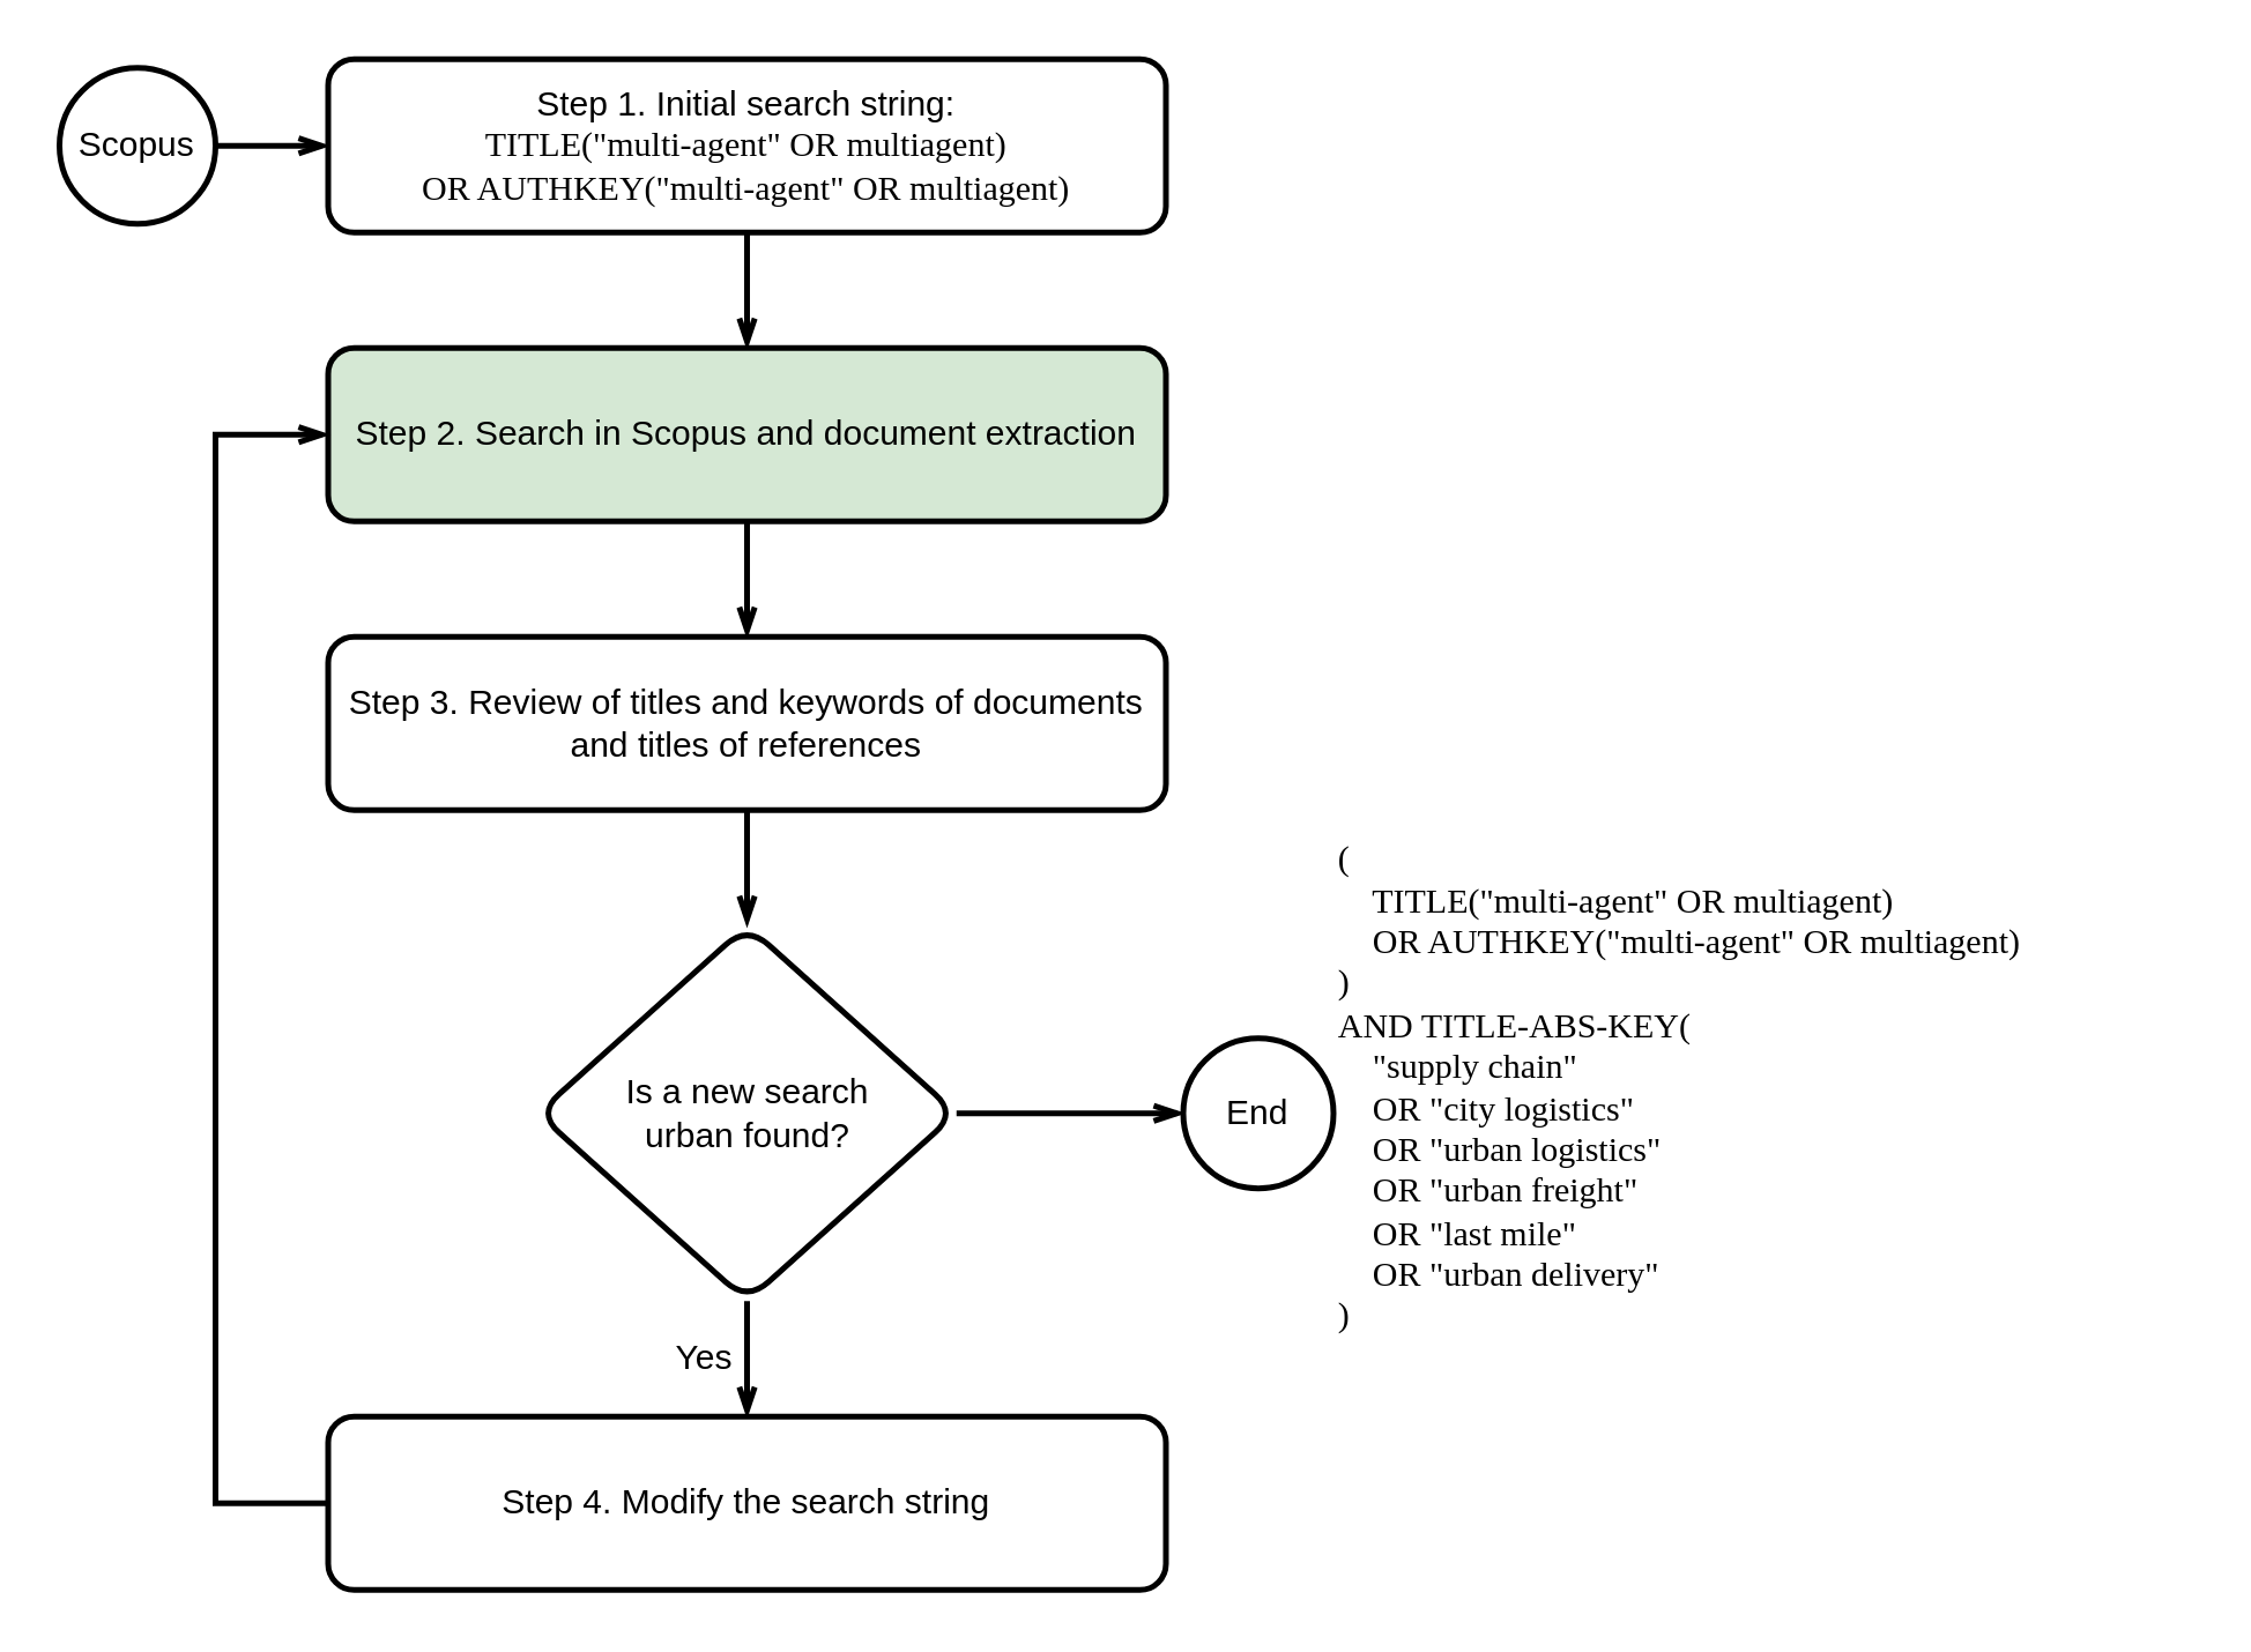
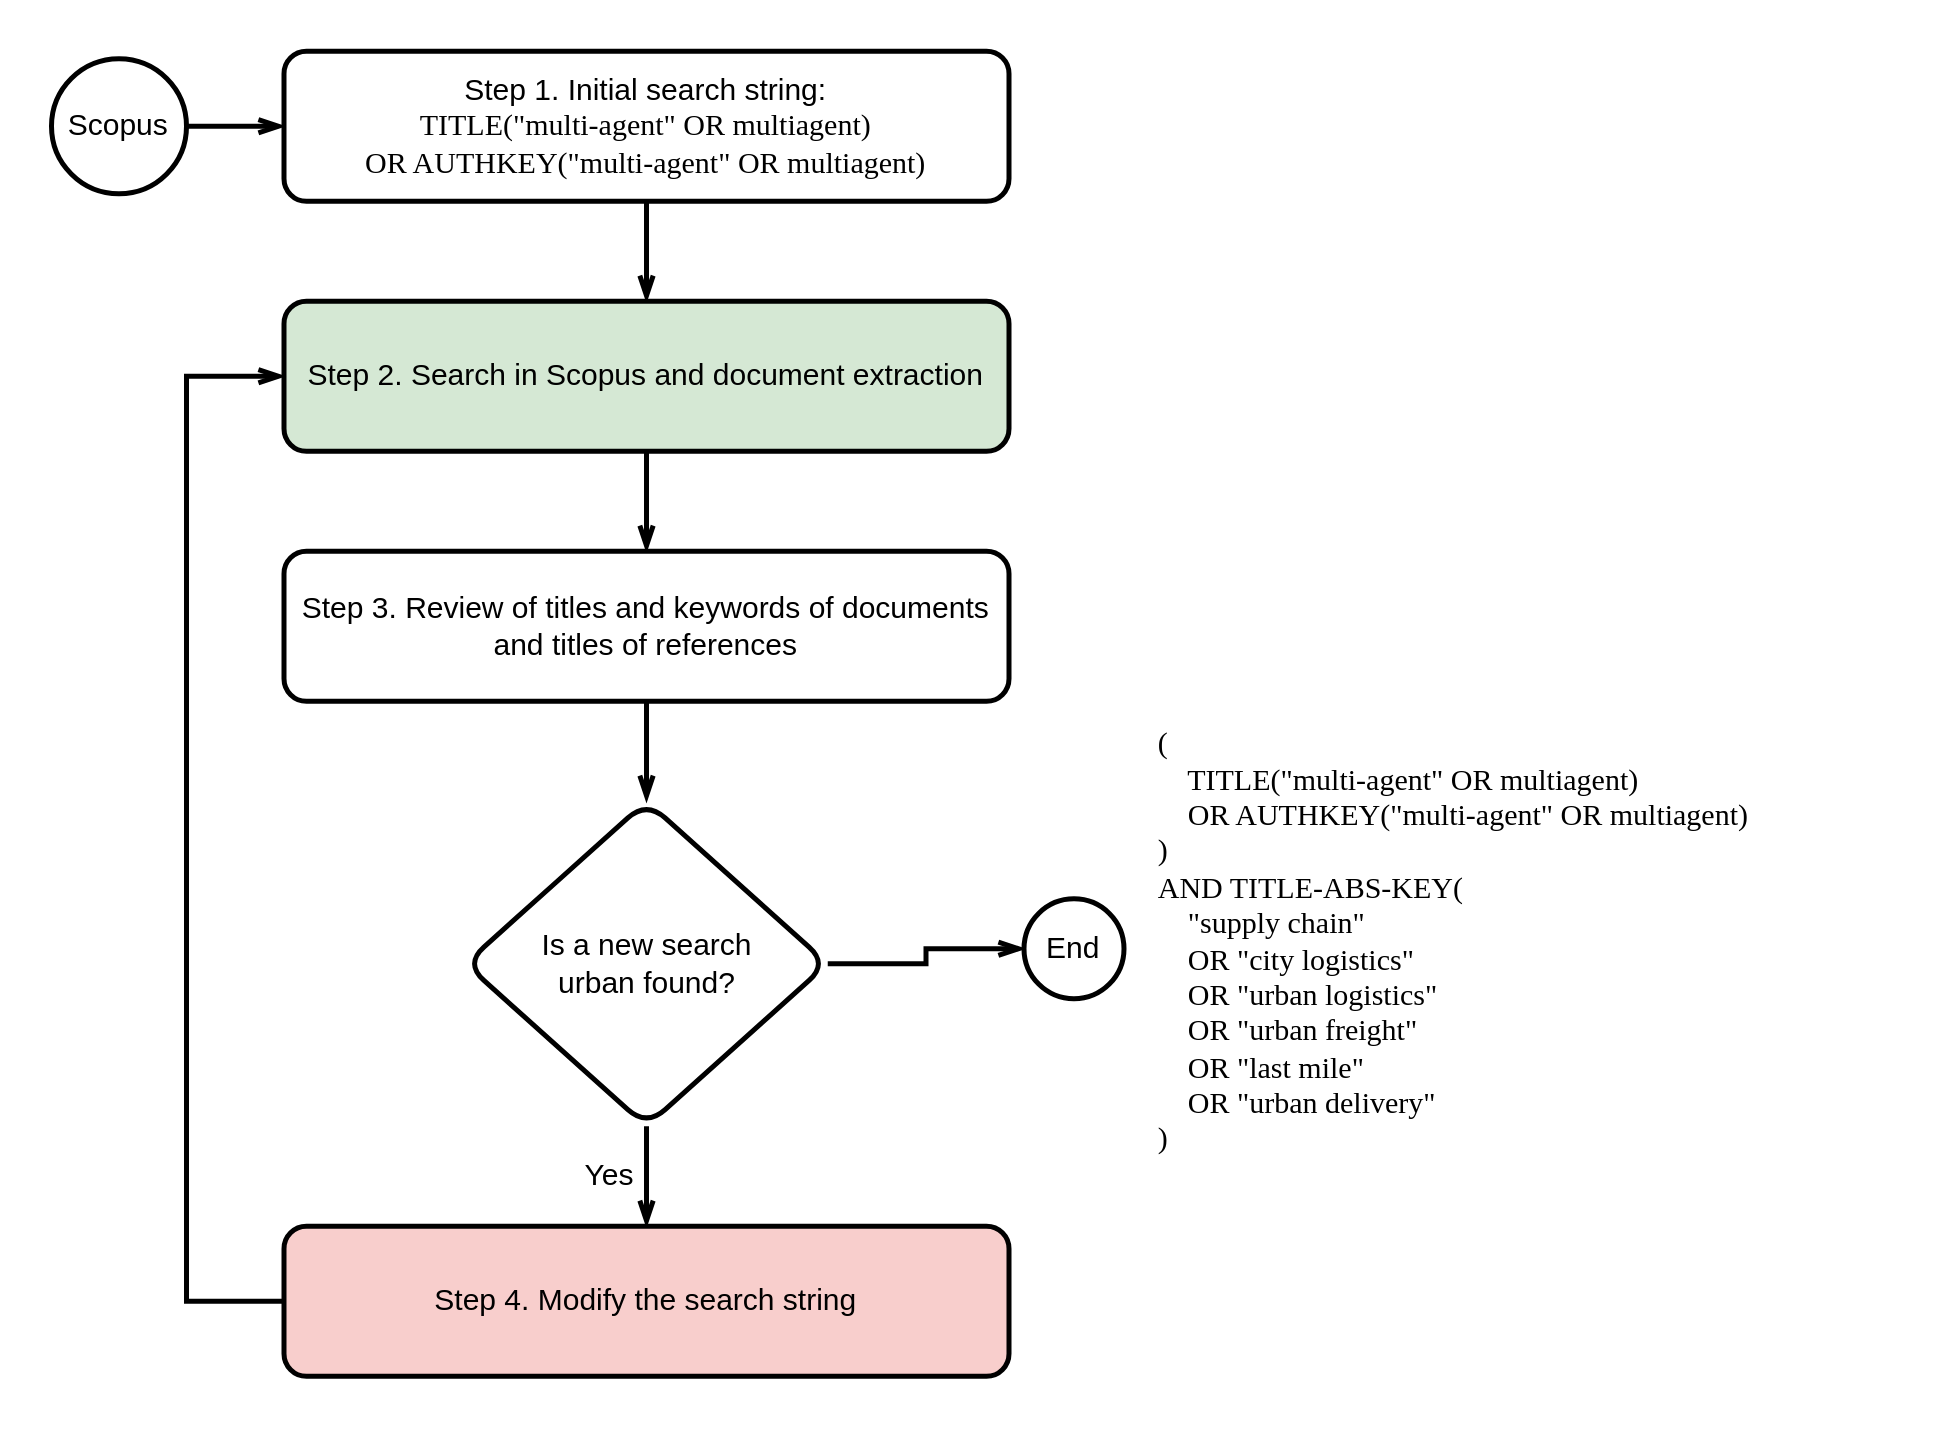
- <mxCell id="15" value="End" style="ellipse;whiteSpace=wrap;html=1;aspect=fixed;strokeColor=#000000;strokeWidth=2;fillColor=#FFFFFF;fontColor=#000000;" parent="1" vertex="1"><mxGeometry x="409" y="359" width="52" height="52" as="geometry" /></mxCell>
+ <mxCell id="15" value="End" style="ellipse;whiteSpace=wrap;html=1;aspect=fixed;strokeColor=#000000;strokeWidth=2;fillColor=#FFFFFF;fontColor=#000000;" parent="1" vertex="1"><mxGeometry x="409" y="359" width="40" height="40" as="geometry" /></mxCell>
- <mxCell id="14" value="Step 4. Modify the search string" style="rounded=1;whiteSpace=wrap;html=1;fontColor=#000000;strokeColor=#000000;strokeWidth=2;fillColor=#FFFFFF;" parent="1" vertex="1"><mxGeometry x="113" y="490" width="290" height="60" as="geometry" /></mxCell>
+ <mxCell id="14" value="Step 4. Modify the search string" style="rounded=1;whiteSpace=wrap;html=1;fontColor=#000000;strokeColor=#000000;strokeWidth=2;fillColor=#f8cecc;" parent="1" vertex="1"><mxGeometry x="113" y="490" width="290" height="60" as="geometry" /></mxCell>
